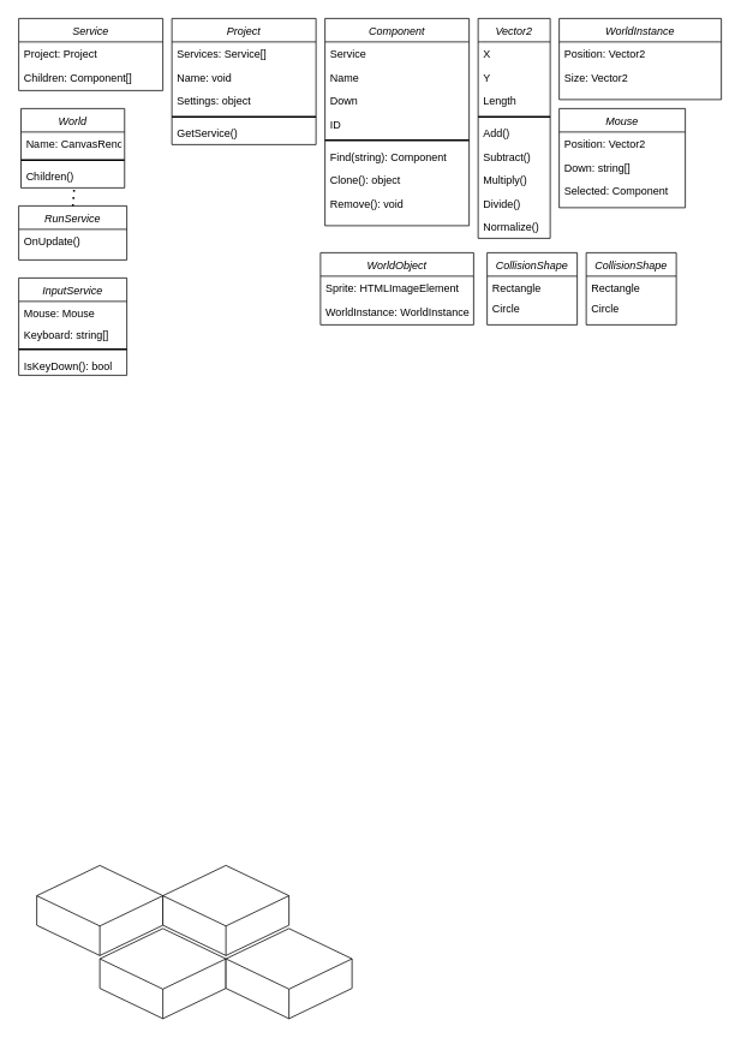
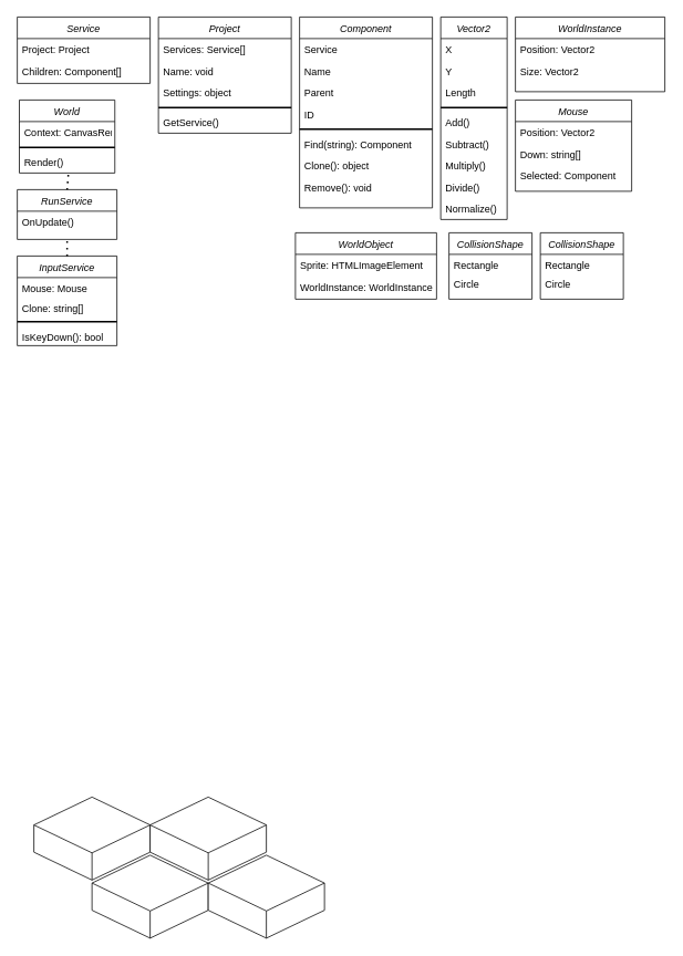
- <mxCell id="5" value="Down" style="text;align=left;verticalAlign=top;spacingLeft=4;spacingRight=4;overflow=hidden;rotatable=0;points=[[0,0.5],[1,0.5]];portConstraint=eastwest;rounded=0;shadow=0;html=0;" parent="2" vertex="1"><mxGeometry y="78" width="160" height="26" as="geometry" /></mxCell>
+ <mxCell id="5" value="Parent" style="text;align=left;verticalAlign=top;spacingLeft=4;spacingRight=4;overflow=hidden;rotatable=0;points=[[0,0.5],[1,0.5]];portConstraint=eastwest;rounded=0;shadow=0;html=0;" parent="2" vertex="1"><mxGeometry y="78" width="160" height="26" as="geometry" /></mxCell>
- <mxCell id="40" value="Name: CanvasRenderingContext" style="text;align=left;verticalAlign=top;spacingLeft=4;spacingRight=4;overflow=hidden;rotatable=0;points=[[0,0.5],[1,0.5]];portConstraint=eastwest;rounded=0;shadow=0;html=0;" parent="39" vertex="1"><mxGeometry y="26" width="115" height="26" as="geometry" /></mxCell>
+ <mxCell id="40" value="Context: CanvasRenderingContext" style="text;align=left;verticalAlign=top;spacingLeft=4;spacingRight=4;overflow=hidden;rotatable=0;points=[[0,0.5],[1,0.5]];portConstraint=eastwest;rounded=0;shadow=0;html=0;" parent="39" vertex="1"><mxGeometry y="26" width="115" height="26" as="geometry" /></mxCell>
- <mxCell id="42" value="Children()" style="text;align=left;verticalAlign=top;spacingLeft=4;spacingRight=4;overflow=hidden;rotatable=0;points=[[0,0.5],[1,0.5]];portConstraint=eastwest;" parent="39" vertex="1"><mxGeometry y="62" width="115" height="26" as="geometry" /></mxCell>
+ <mxCell id="42" value="Render()" style="text;align=left;verticalAlign=top;spacingLeft=4;spacingRight=4;overflow=hidden;rotatable=0;points=[[0,0.5],[1,0.5]];portConstraint=eastwest;" parent="39" vertex="1"><mxGeometry y="62" width="115" height="26" as="geometry" /></mxCell>
+ <mxCell id="54" value="" style="endArrow=none;dashed=1;html=1;dashPattern=1 3;strokeWidth=2;rounded=0;fontSize=12;startSize=8;endSize=8;curved=1;exitX=0.5;exitY=0;exitDx=0;exitDy=0;entryX=0.5;entryY=1;entryDx=0;entryDy=0;" parent="1" source="49" target="43" edge="1"><mxGeometry width="50" height="50" relative="1" as="geometry"><mxPoint x="172.5" y="318" as="sourcePoint" /><mxPoint x="222.5" y="268" as="targetPoint" /></mxGeometry></mxCell>
- <mxCell id="51" value="Keyboard: string[]" style="text;align=left;verticalAlign=top;spacingLeft=4;spacingRight=4;overflow=hidden;rotatable=0;points=[[0,0.5],[1,0.5]];portConstraint=eastwest;" parent="49" vertex="1"><mxGeometry y="50" width="120" height="24" as="geometry" /></mxCell>
+ <mxCell id="51" value="Clone: string[]" style="text;align=left;verticalAlign=top;spacingLeft=4;spacingRight=4;overflow=hidden;rotatable=0;points=[[0,0.5],[1,0.5]];portConstraint=eastwest;" parent="49" vertex="1"><mxGeometry y="50" width="120" height="24" as="geometry" /></mxCell>
